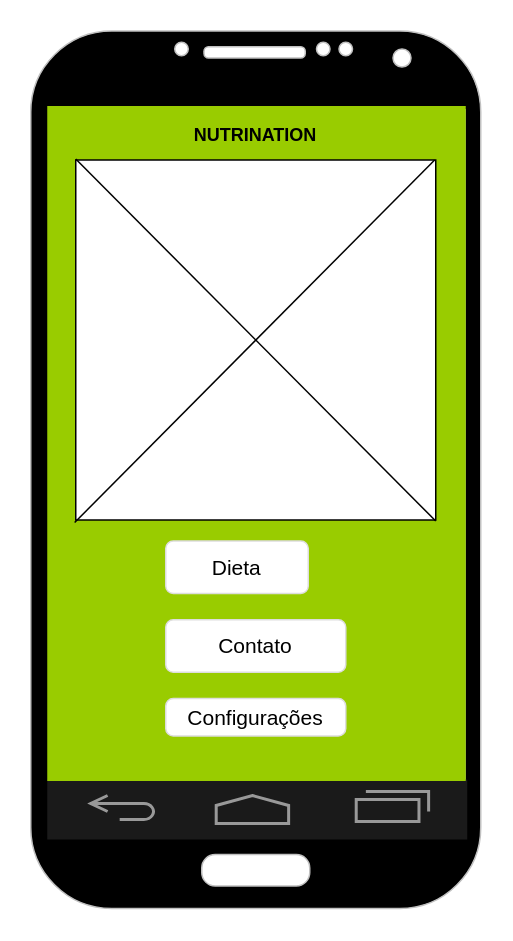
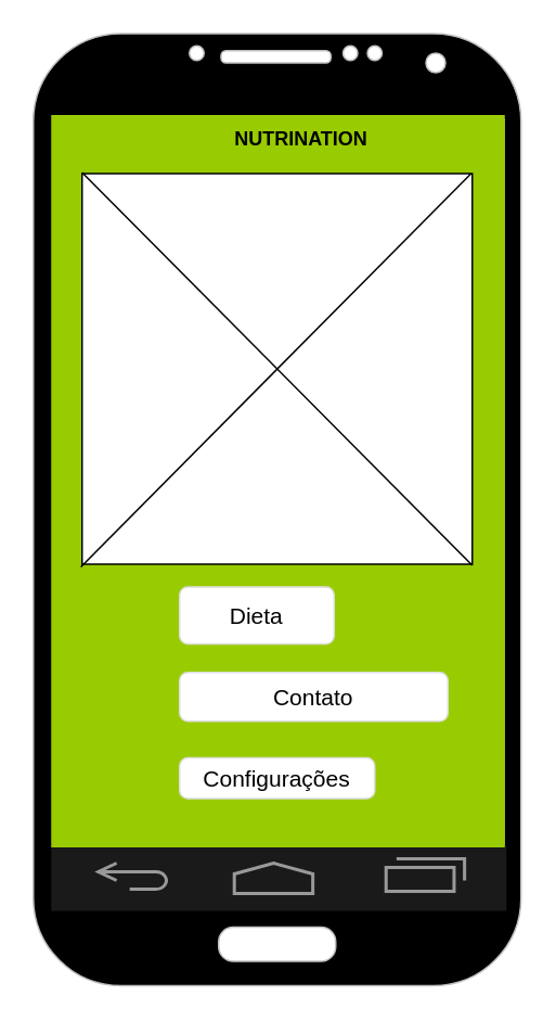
- <mxCell id="9" value="NUTRINATION" style="text;html=1;strokeColor=none;fillColor=none;align=center;verticalAlign=middle;whiteSpace=wrap;rounded=0;fontSize=12;fontColor=#000000;fontStyle=1" vertex="1" parent="1"><mxGeometry x="125" y="80" width="90" height="20" as="geometry" /></mxCell>
+ <mxCell id="9" value="NUTRINATION" style="text;html=1;strokeColor=none;fillColor=none;align=center;verticalAlign=middle;whiteSpace=wrap;rounded=0;fontSize=12;fontColor=#000000;fontStyle=1" vertex="1" parent="1"><mxGeometry x="140" y="75" width="90" height="20" as="geometry" /></mxCell>
- <mxCell id="5" value="Contato" style="html=1;shadow=0;dashed=0;shape=mxgraph.bootstrap.rrect;rSize=5;strokeColor=#dddddd;fillColor=#ffffff;align=center;fontSize=14;whiteSpace=wrap;" vertex="1" parent="1"><mxGeometry x="110" y="412.5" width="120" height="35" as="geometry" /></mxCell>
+ <mxCell id="5" value="Contato" style="html=1;shadow=0;dashed=0;shape=mxgraph.bootstrap.rrect;rSize=5;strokeColor=#dddddd;fillColor=#ffffff;align=center;fontSize=14;whiteSpace=wrap;" vertex="1" parent="1"><mxGeometry x="110" y="412.5" width="165" height="30" as="geometry" /></mxCell>
